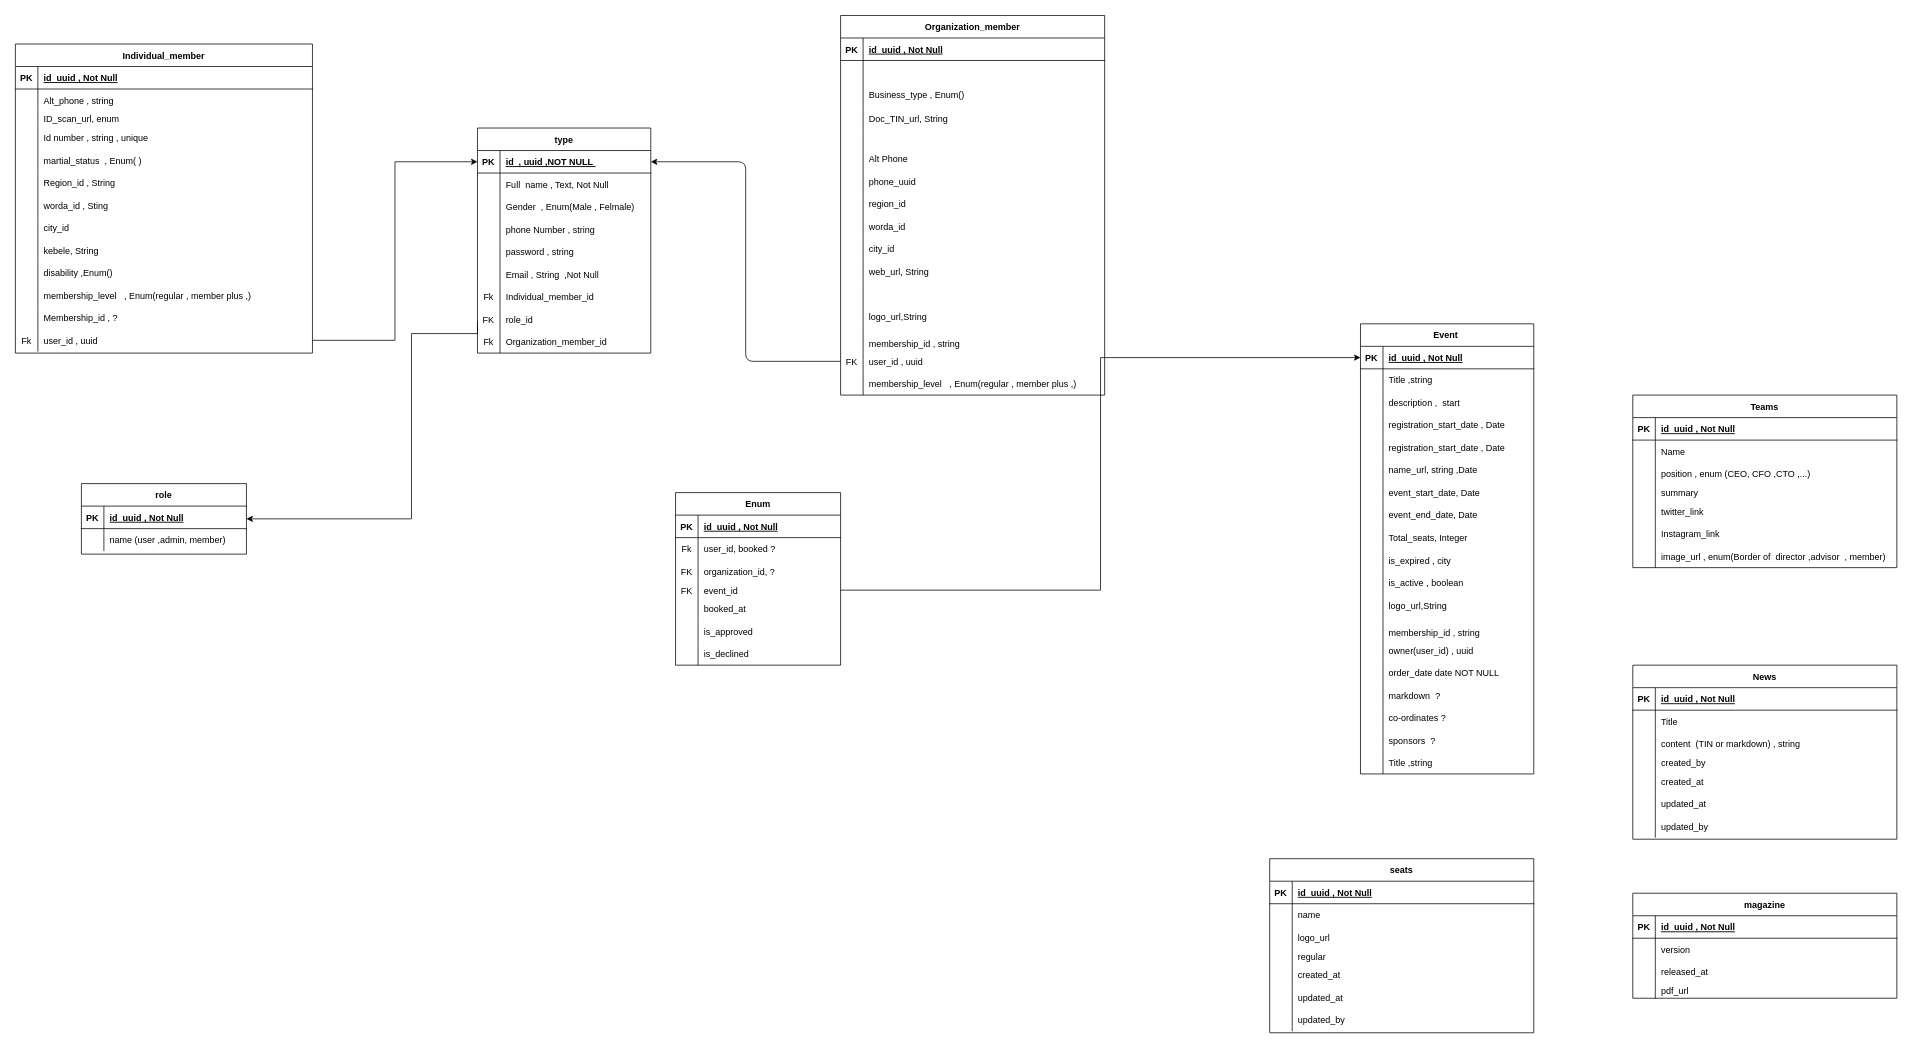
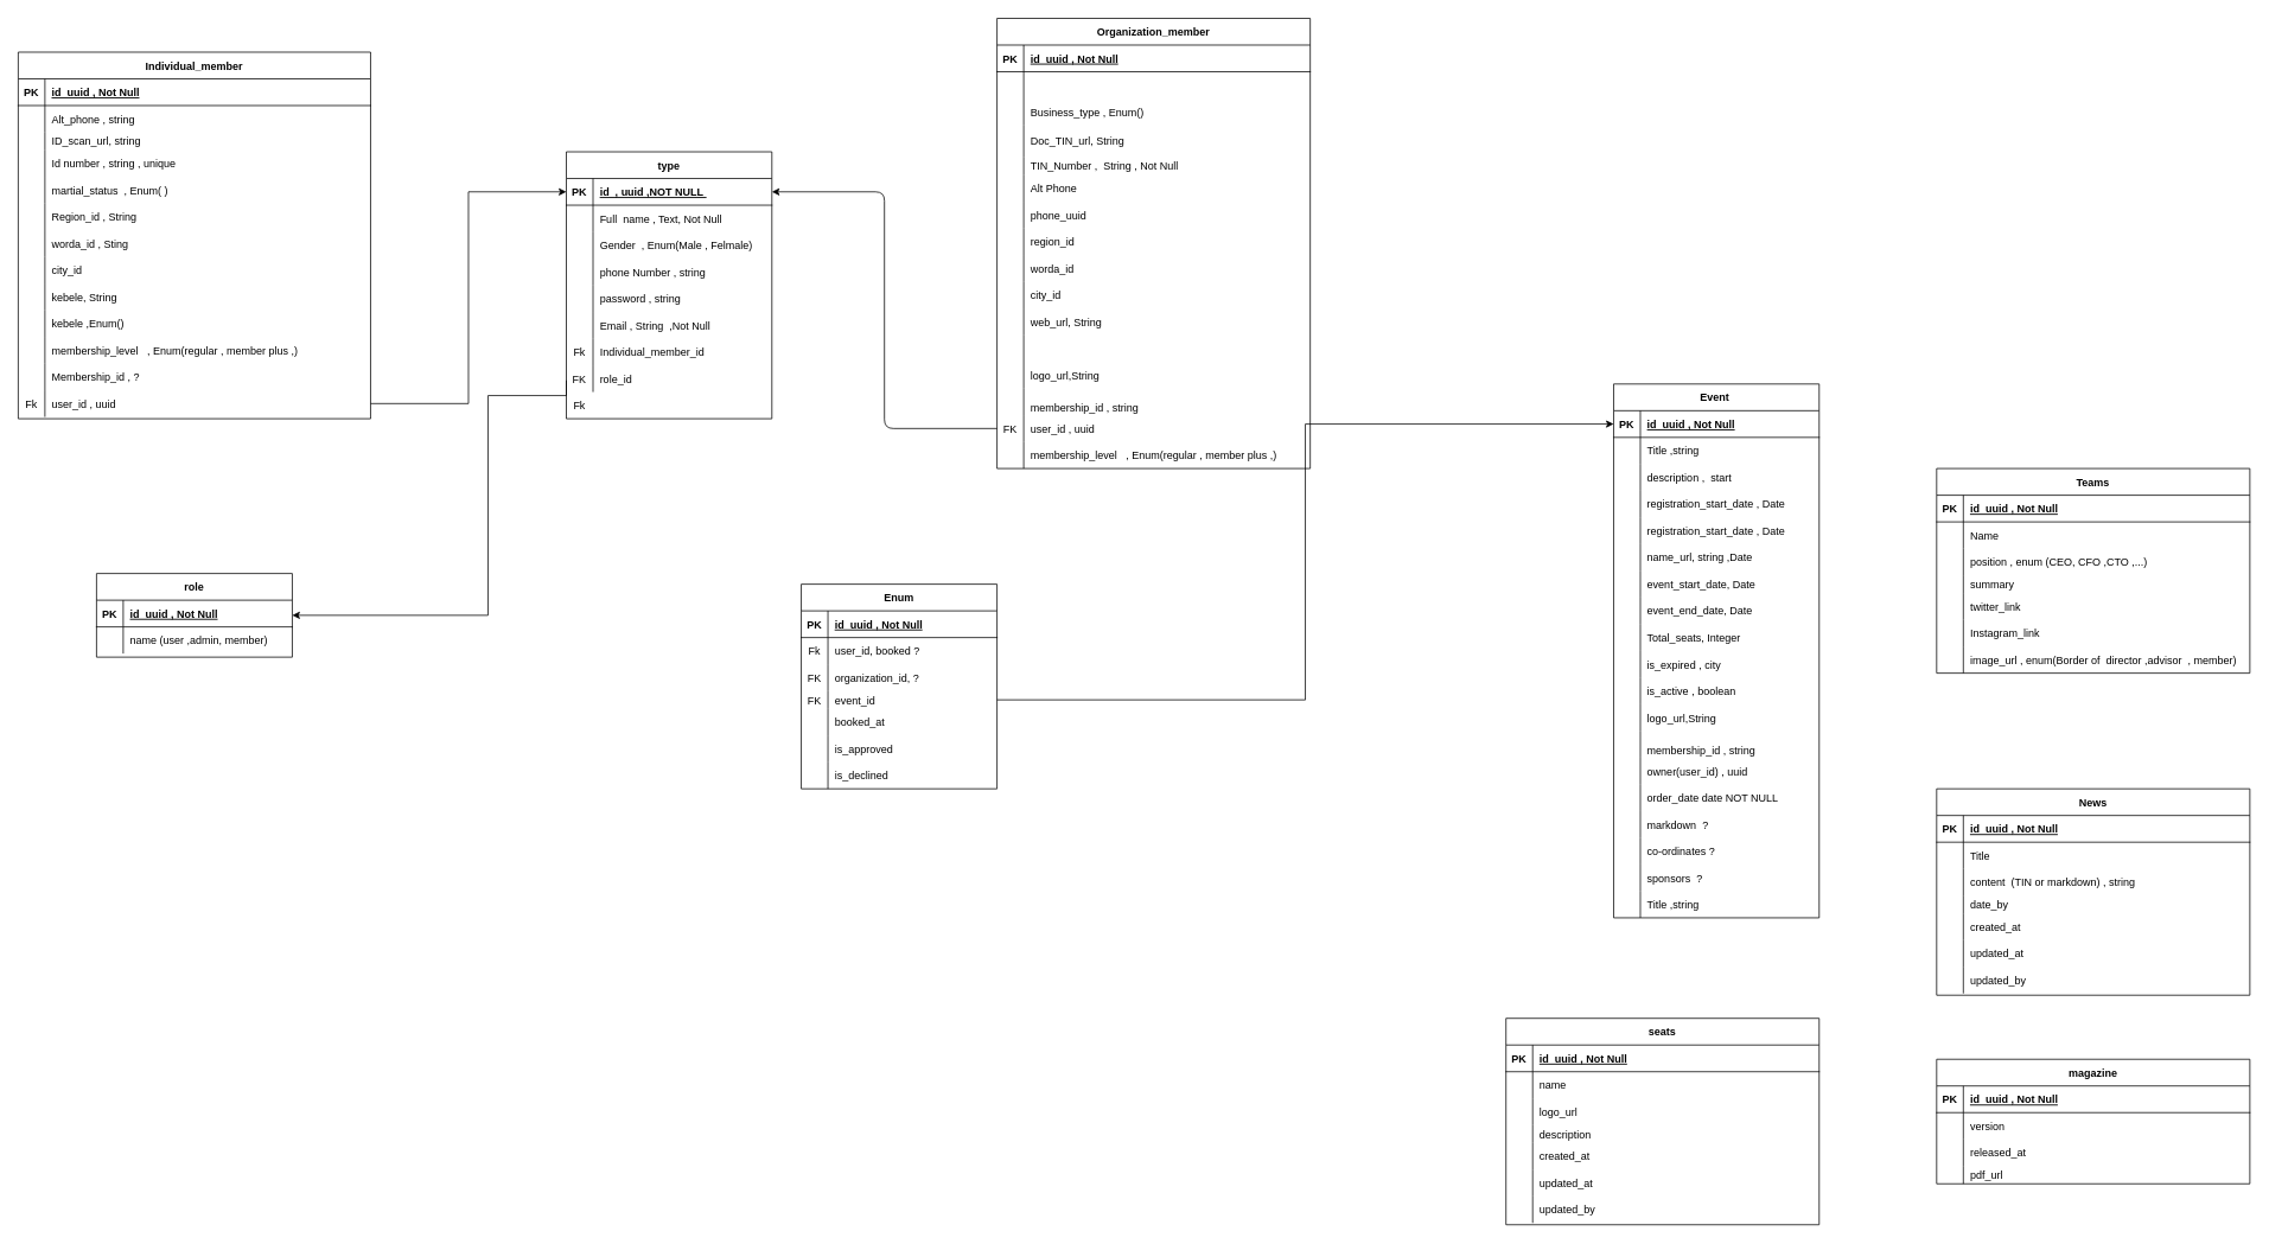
- <mxCell id="254" value="ID_scan_url, enum" style="shape=partialRectangle;overflow=hidden;connectable=0;fillColor=none;top=0;left=0;bottom=0;right=0;align=left;spacingLeft=6;" vertex="1" parent="252"><mxGeometry x="30" width="366" height="20" as="geometry"><mxRectangle width="366" height="20" as="alternateBounds" /></mxGeometry></mxCell>
+ <mxCell id="254" value="ID_scan_url, string" style="shape=partialRectangle;overflow=hidden;connectable=0;fillColor=none;top=0;left=0;bottom=0;right=0;align=left;spacingLeft=6;" vertex="1" parent="252"><mxGeometry x="30" width="366" height="20" as="geometry"><mxRectangle width="366" height="20" as="alternateBounds" /></mxGeometry></mxCell>
+ <mxCell id="16" value="TIN_Number ,  String , Not Null" style="shape=partialRectangle;overflow=hidden;connectable=0;fillColor=none;top=0;left=0;bottom=0;right=0;align=left;spacingLeft=6;" parent="14" vertex="1"><mxGeometry x="30" width="322" height="20" as="geometry"><mxRectangle width="322" height="20" as="alternateBounds" /></mxGeometry></mxCell>
- <mxCell id="275" value="disability ,Enum()" style="shape=partialRectangle;overflow=hidden;connectable=0;fillColor=none;top=0;left=0;bottom=0;right=0;align=left;spacingLeft=6;" vertex="1" parent="273"><mxGeometry x="30" width="366" height="30" as="geometry"><mxRectangle width="366" height="30" as="alternateBounds" /></mxGeometry></mxCell>
+ <mxCell id="275" value="kebele ,Enum()" style="shape=partialRectangle;overflow=hidden;connectable=0;fillColor=none;top=0;left=0;bottom=0;right=0;align=left;spacingLeft=6;" vertex="1" parent="273"><mxGeometry x="30" width="366" height="30" as="geometry"><mxRectangle width="366" height="30" as="alternateBounds" /></mxGeometry></mxCell>
- <mxCell id="76" value="Organization_member_id" style="shape=partialRectangle;overflow=hidden;connectable=0;fillColor=none;top=0;left=0;bottom=0;right=0;align=left;spacingLeft=6;" vertex="1" parent="74"><mxGeometry x="30" width="201" height="30" as="geometry"><mxRectangle width="201" height="30" as="alternateBounds" /></mxGeometry></mxCell>
- <mxCell id="200" value="created_by" style="shape=partialRectangle;overflow=hidden;connectable=0;fillColor=none;top=0;left=0;bottom=0;right=0;align=left;spacingLeft=6;" parent="198" vertex="1"><mxGeometry x="30" width="322" height="20" as="geometry"><mxRectangle width="322" height="20" as="alternateBounds" /></mxGeometry></mxCell>
+ <mxCell id="200" value="date_by" style="shape=partialRectangle;overflow=hidden;connectable=0;fillColor=none;top=0;left=0;bottom=0;right=0;align=left;spacingLeft=6;" parent="198" vertex="1"><mxGeometry x="30" width="322" height="20" as="geometry"><mxRectangle width="322" height="20" as="alternateBounds" /></mxGeometry></mxCell>
- <mxCell id="235" value="regular" style="shape=partialRectangle;overflow=hidden;connectable=0;fillColor=none;top=0;left=0;bottom=0;right=0;align=left;spacingLeft=6;" parent="233" vertex="1"><mxGeometry x="30" width="322" height="20" as="geometry"><mxRectangle width="322" height="20" as="alternateBounds" /></mxGeometry></mxCell>
+ <mxCell id="235" value="description" style="shape=partialRectangle;overflow=hidden;connectable=0;fillColor=none;top=0;left=0;bottom=0;right=0;align=left;spacingLeft=6;" parent="233" vertex="1"><mxGeometry x="30" width="322" height="20" as="geometry"><mxRectangle width="322" height="20" as="alternateBounds" /></mxGeometry></mxCell>
